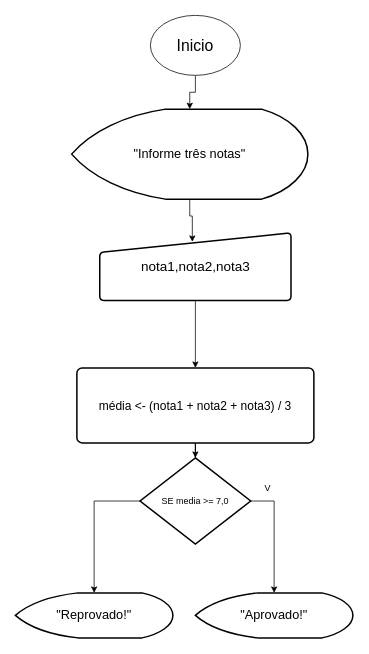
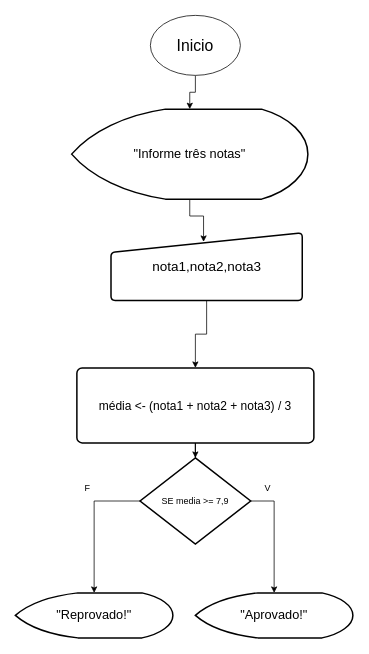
- <mxCell id="9" value="&lt;font style=&quot;font-size: 18px;&quot;&gt;nota1,nota2,nota3&lt;/font&gt;" style="html=1;strokeWidth=2;shape=manualInput;whiteSpace=wrap;rounded=1;size=26;arcSize=11;" vertex="1" parent="1"><mxGeometry x="132.5" y="310" width="255" height="90" as="geometry" /></mxCell>
+ <mxCell id="9" value="&lt;font style=&quot;font-size: 18px;&quot;&gt;nota1,nota2,nota3&lt;/font&gt;" style="html=1;strokeWidth=2;shape=manualInput;whiteSpace=wrap;rounded=1;size=26;arcSize=11;" vertex="1" parent="1"><mxGeometry x="147.5" y="310" width="255" height="90" as="geometry" /></mxCell>
+ <mxCell id="16" value="F" style="text;html=1;align=center;verticalAlign=middle;resizable=0;points=[];autosize=1;strokeColor=none;fillColor=none;" vertex="1" parent="1"><mxGeometry x="93" y="635" width="45" height="30" as="geometry" /></mxCell>
- <mxCell id="12" value="SE media &amp;gt;= 7,0" style="strokeWidth=2;html=1;shape=mxgraph.flowchart.decision;whiteSpace=wrap;" vertex="1" parent="1"><mxGeometry x="186.25" y="610" width="147.5" height="115" as="geometry" /></mxCell>
+ <mxCell id="12" value="SE media &amp;gt;= 7,9" style="strokeWidth=2;html=1;shape=mxgraph.flowchart.decision;whiteSpace=wrap;" vertex="1" parent="1"><mxGeometry x="186.25" y="610" width="147.5" height="115" as="geometry" /></mxCell>
